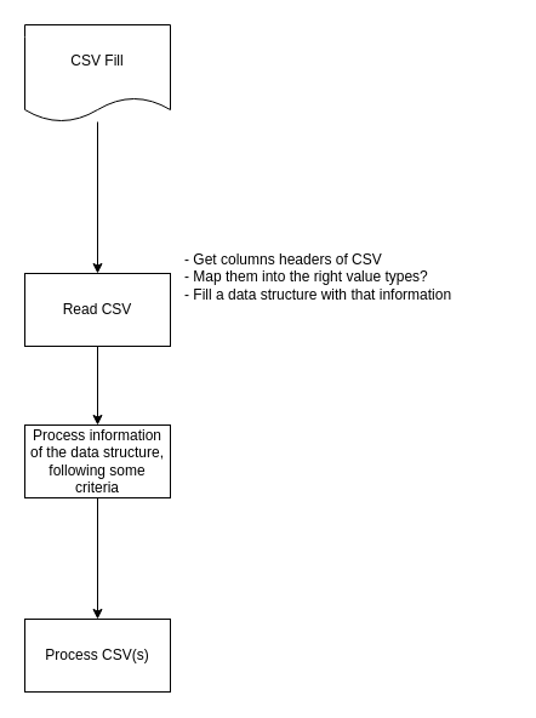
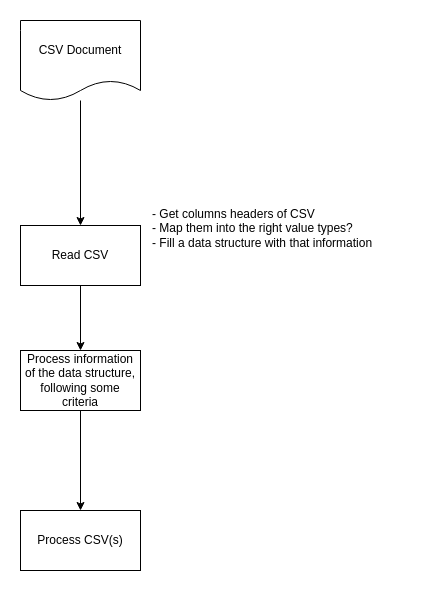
- <mxCell id="5" value="CSV Fill" style="shape=document;whiteSpace=wrap;html=1;boundedLbl=1;size=0.25;" vertex="1" parent="1"><mxGeometry x="20" y="20" width="120" height="80" as="geometry" /></mxCell>
+ <mxCell id="5" value="CSV Document" style="shape=document;whiteSpace=wrap;html=1;boundedLbl=1;size=0.25;" vertex="1" parent="1"><mxGeometry x="20" y="20" width="120" height="80" as="geometry" /></mxCell>
